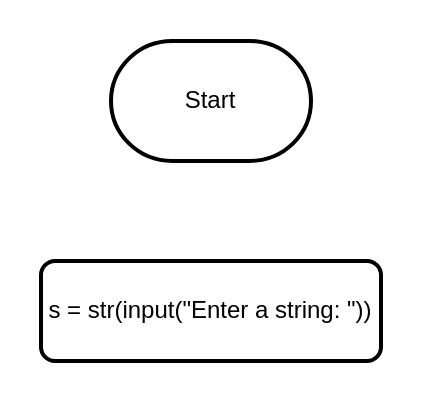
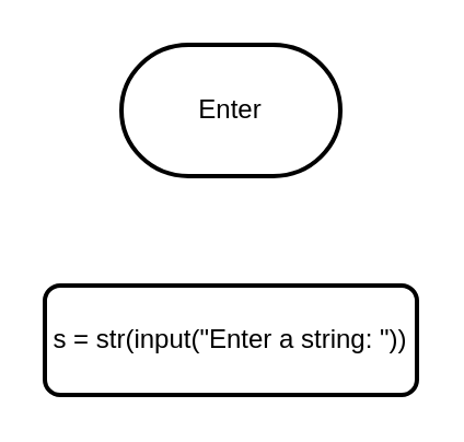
- <mxCell id="2" value="Start" style="strokeWidth=2;html=1;shape=mxgraph.flowchart.terminator;whiteSpace=wrap;" vertex="1" parent="1"><mxGeometry x="55" y="20" width="100" height="60" as="geometry" /></mxCell>
+ <mxCell id="2" value="Enter" style="strokeWidth=2;html=1;shape=mxgraph.flowchart.terminator;whiteSpace=wrap;" vertex="1" parent="1"><mxGeometry x="55" y="20" width="100" height="60" as="geometry" /></mxCell>
